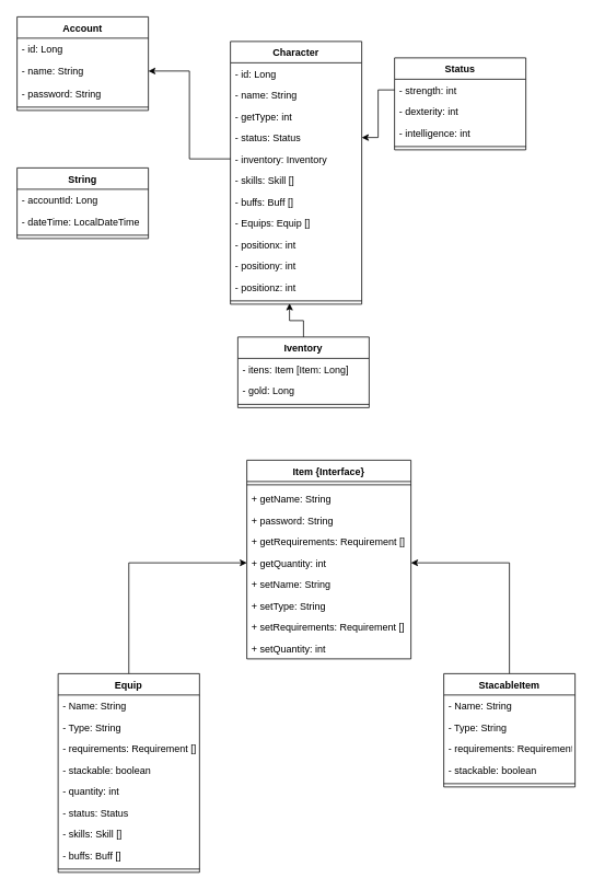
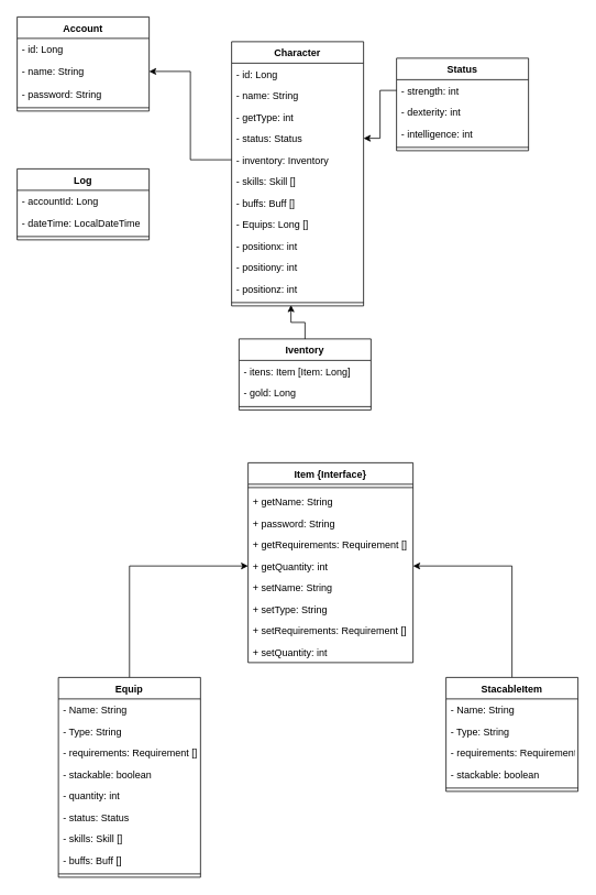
- <mxCell id="60" value="String" style="swimlane;fontStyle=1;align=center;verticalAlign=top;childLayout=stackLayout;horizontal=1;startSize=26;horizontalStack=0;resizeParent=1;resizeParentMax=0;resizeLast=0;collapsible=1;marginBottom=0;" vertex="1" parent="1"><mxGeometry x="20" y="204" width="160" height="86" as="geometry" /></mxCell>
+ <mxCell id="60" value="Log" style="swimlane;fontStyle=1;align=center;verticalAlign=top;childLayout=stackLayout;horizontal=1;startSize=26;horizontalStack=0;resizeParent=1;resizeParentMax=0;resizeLast=0;collapsible=1;marginBottom=0;" vertex="1" parent="1"><mxGeometry x="20" y="204" width="160" height="86" as="geometry" /></mxCell>
- <mxCell id="15" value="- Equips: Equip []" style="text;strokeColor=none;fillColor=none;align=left;verticalAlign=top;spacingLeft=4;spacingRight=4;overflow=hidden;rotatable=0;points=[[0,0.5],[1,0.5]];portConstraint=eastwest;" vertex="1" parent="7"><mxGeometry y="208" width="160" height="26" as="geometry" /></mxCell>
+ <mxCell id="15" value="- Equips: Long []" style="text;strokeColor=none;fillColor=none;align=left;verticalAlign=top;spacingLeft=4;spacingRight=4;overflow=hidden;rotatable=0;points=[[0,0.5],[1,0.5]];portConstraint=eastwest;" vertex="1" parent="7"><mxGeometry y="208" width="160" height="26" as="geometry" /></mxCell>
